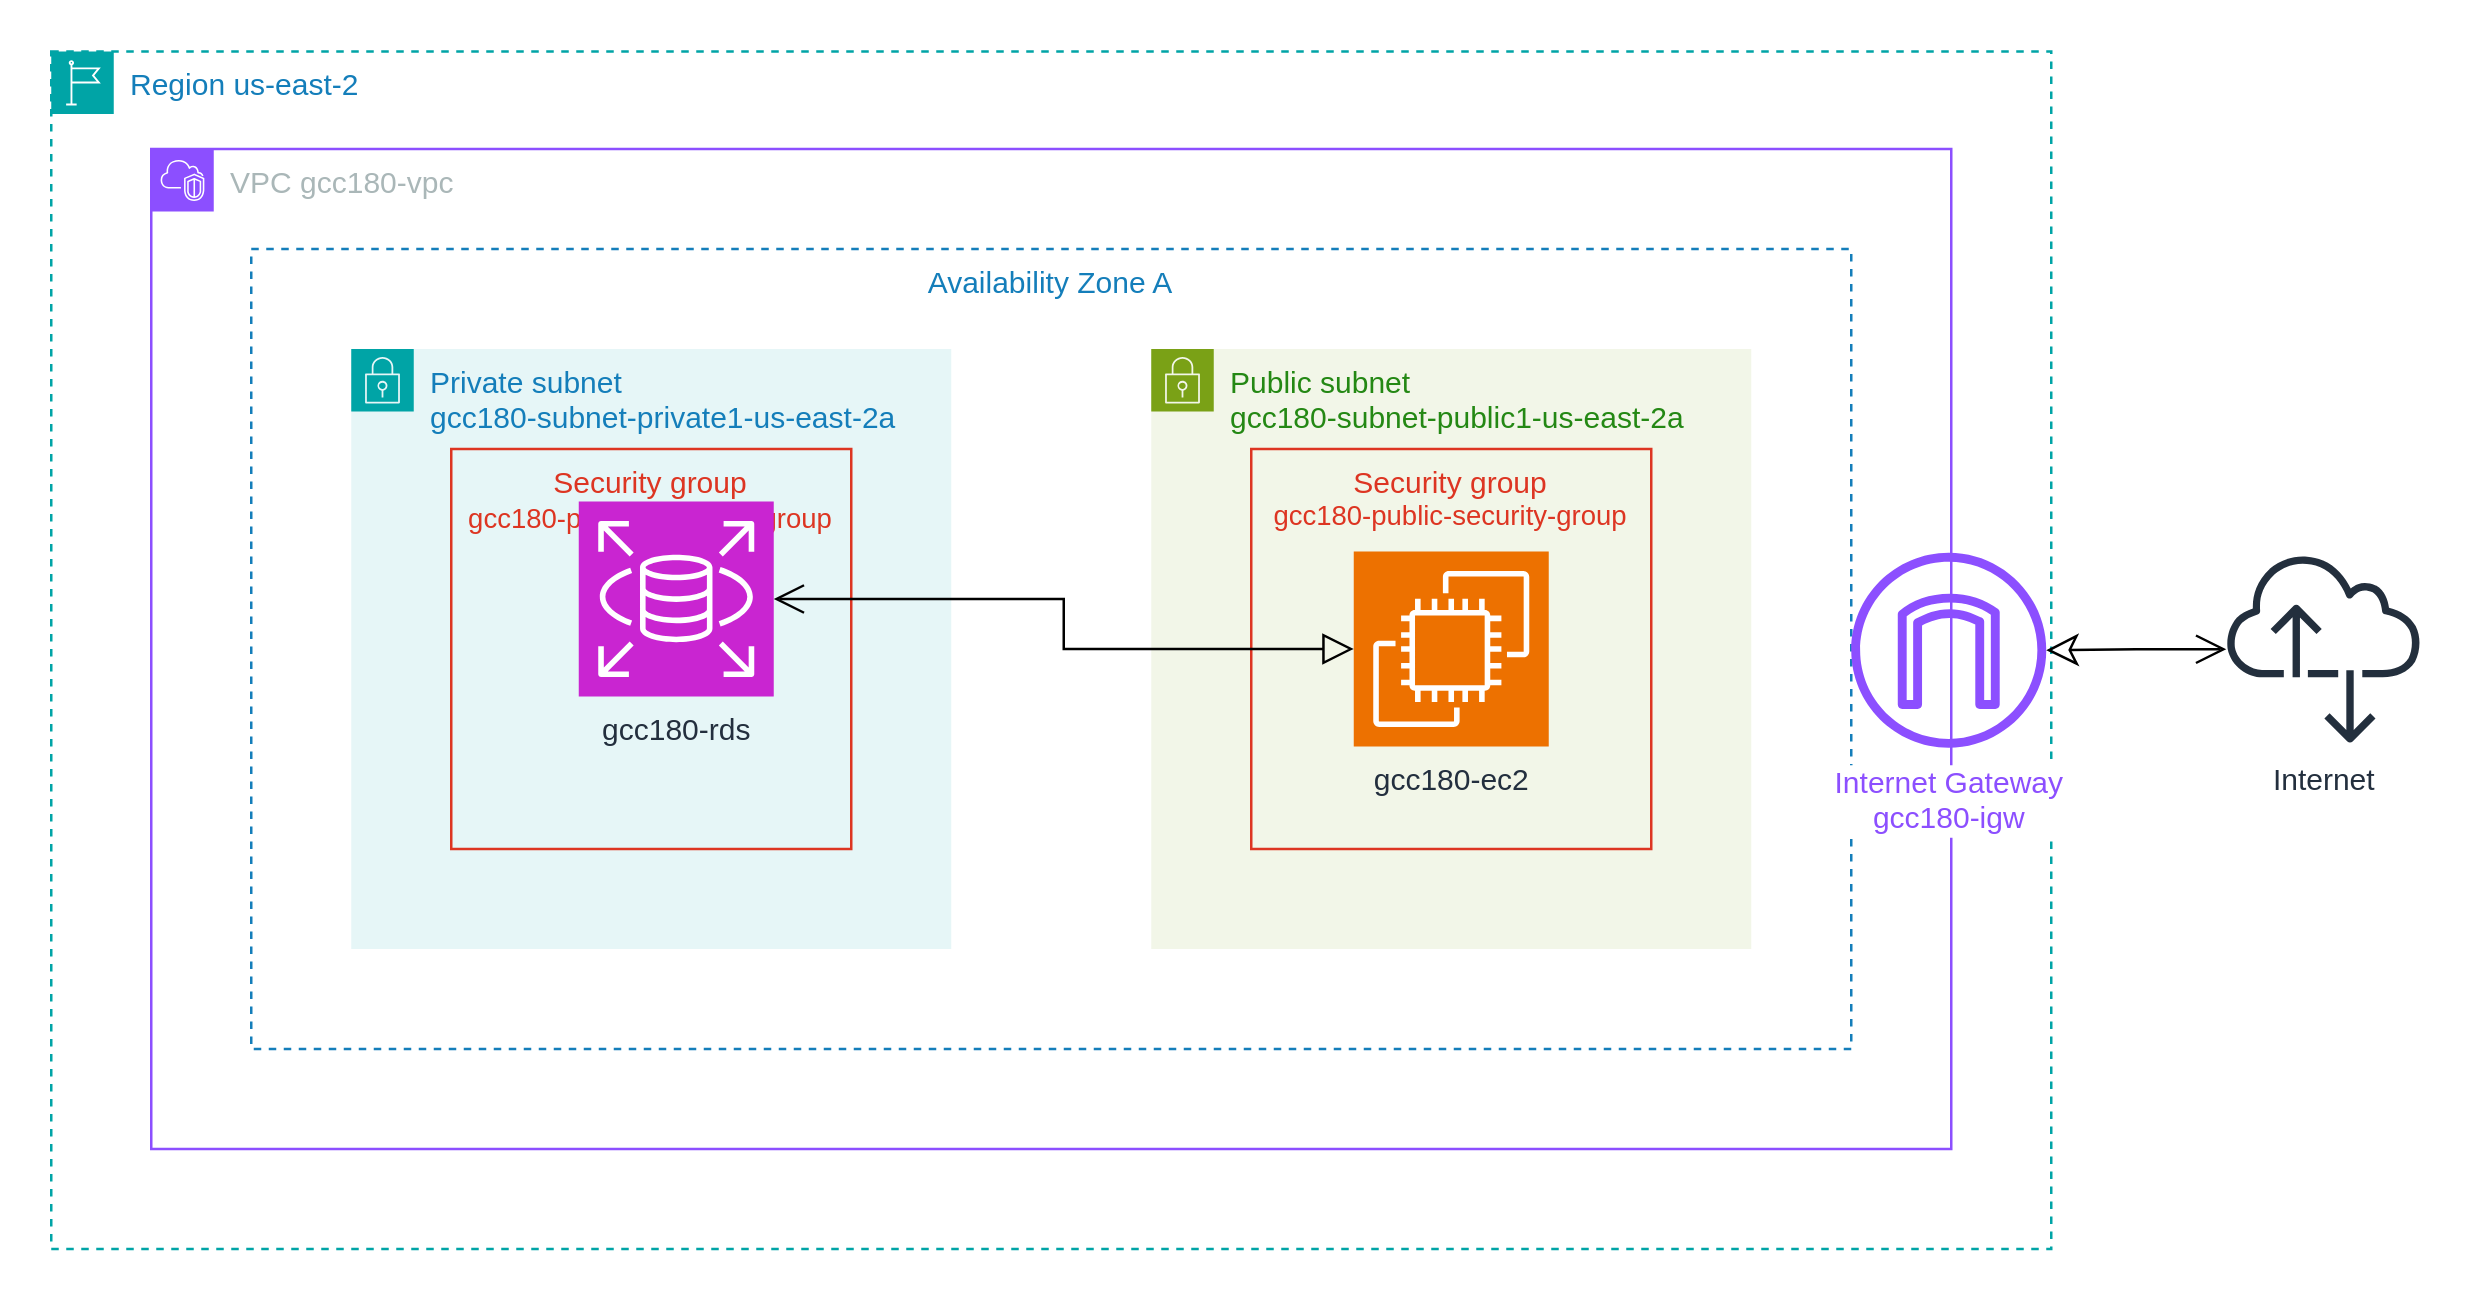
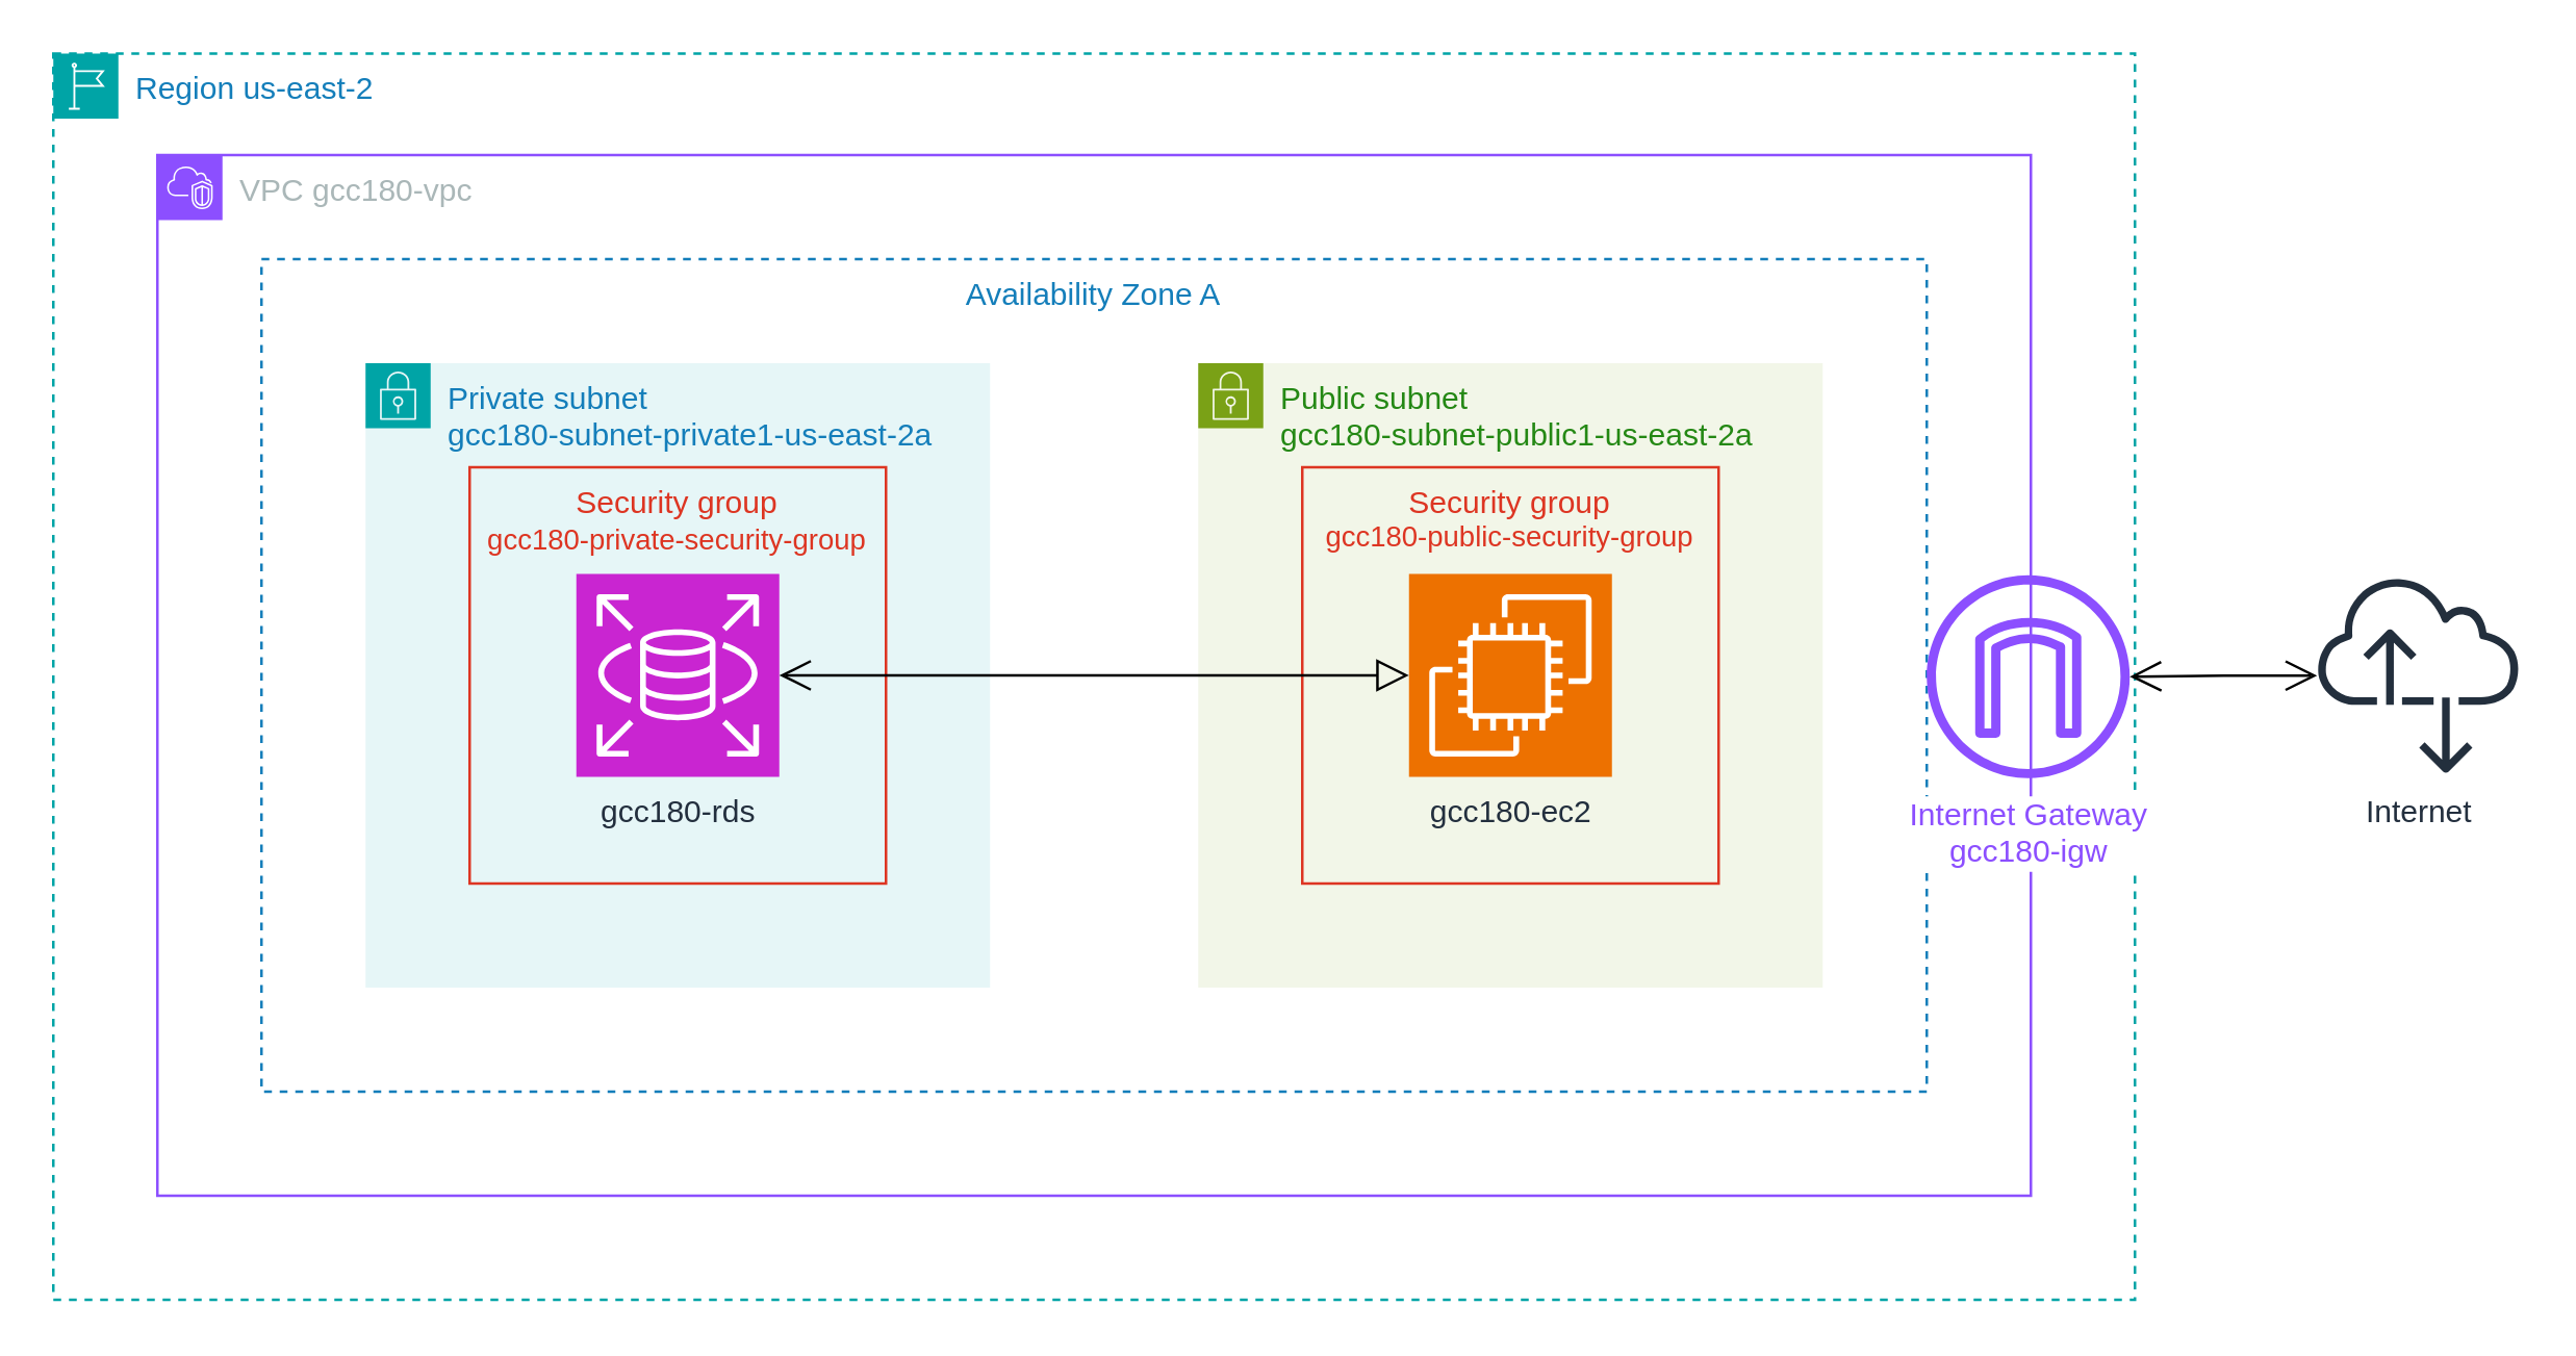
- <mxCell id="6" value="gcc180-rds" style="sketch=0;points=[[0,0,0],[0.25,0,0],[0.5,0,0],[0.75,0,0],[1,0,0],[0,1,0],[0.25,1,0],[0.5,1,0],[0.75,1,0],[1,1,0],[0,0.25,0],[0,0.5,0],[0,0.75,0],[1,0.25,0],[1,0.5,0],[1,0.75,0]];outlineConnect=0;fontColor=#232F3E;fillColor=#C925D1;strokeColor=#ffffff;dashed=0;verticalLabelPosition=bottom;verticalAlign=top;align=center;html=1;fontSize=12;fontStyle=0;aspect=fixed;shape=mxgraph.aws4.resourceIcon;resIcon=mxgraph.aws4.rds;movable=1;resizable=1;rotatable=1;deletable=1;editable=1;locked=0;connectable=1;" vertex="1" parent="4"><mxGeometry x="91" y="61" width="78" height="78" as="geometry" /></mxCell>
+ <mxCell id="6" value="gcc180-rds" style="sketch=0;points=[[0,0,0],[0.25,0,0],[0.5,0,0],[0.75,0,0],[1,0,0],[0,1,0],[0.25,1,0],[0.5,1,0],[0.75,1,0],[1,1,0],[0,0.25,0],[0,0.5,0],[0,0.75,0],[1,0.25,0],[1,0.5,0],[1,0.75,0]];outlineConnect=0;fontColor=#232F3E;fillColor=#C925D1;strokeColor=#ffffff;dashed=0;verticalLabelPosition=bottom;verticalAlign=top;align=center;html=1;fontSize=12;fontStyle=0;aspect=fixed;shape=mxgraph.aws4.resourceIcon;resIcon=mxgraph.aws4.rds;movable=1;resizable=1;rotatable=1;deletable=1;editable=1;locked=0;connectable=1;" vertex="1" parent="4"><mxGeometry x="81" y="81" width="78" height="78" as="geometry" /></mxCell>
- <mxCell id="12" style="edgeStyle=orthogonalEdgeStyle;rounded=0;orthogonalLoop=1;jettySize=auto;html=1;startArrow=open;startFill=0;endArrow=classic;endFill=0;endSize=10;startSize=10;" edge="1" parent="1" source="13" target="8"><mxGeometry relative="1" as="geometry" /></mxCell>
+ <mxCell id="12" style="edgeStyle=orthogonalEdgeStyle;rounded=0;orthogonalLoop=1;jettySize=auto;html=1;startArrow=open;startFill=0;endArrow=open;endFill=0;endSize=10;startSize=10;" edge="1" parent="1" source="13" target="8"><mxGeometry relative="1" as="geometry" /></mxCell>
